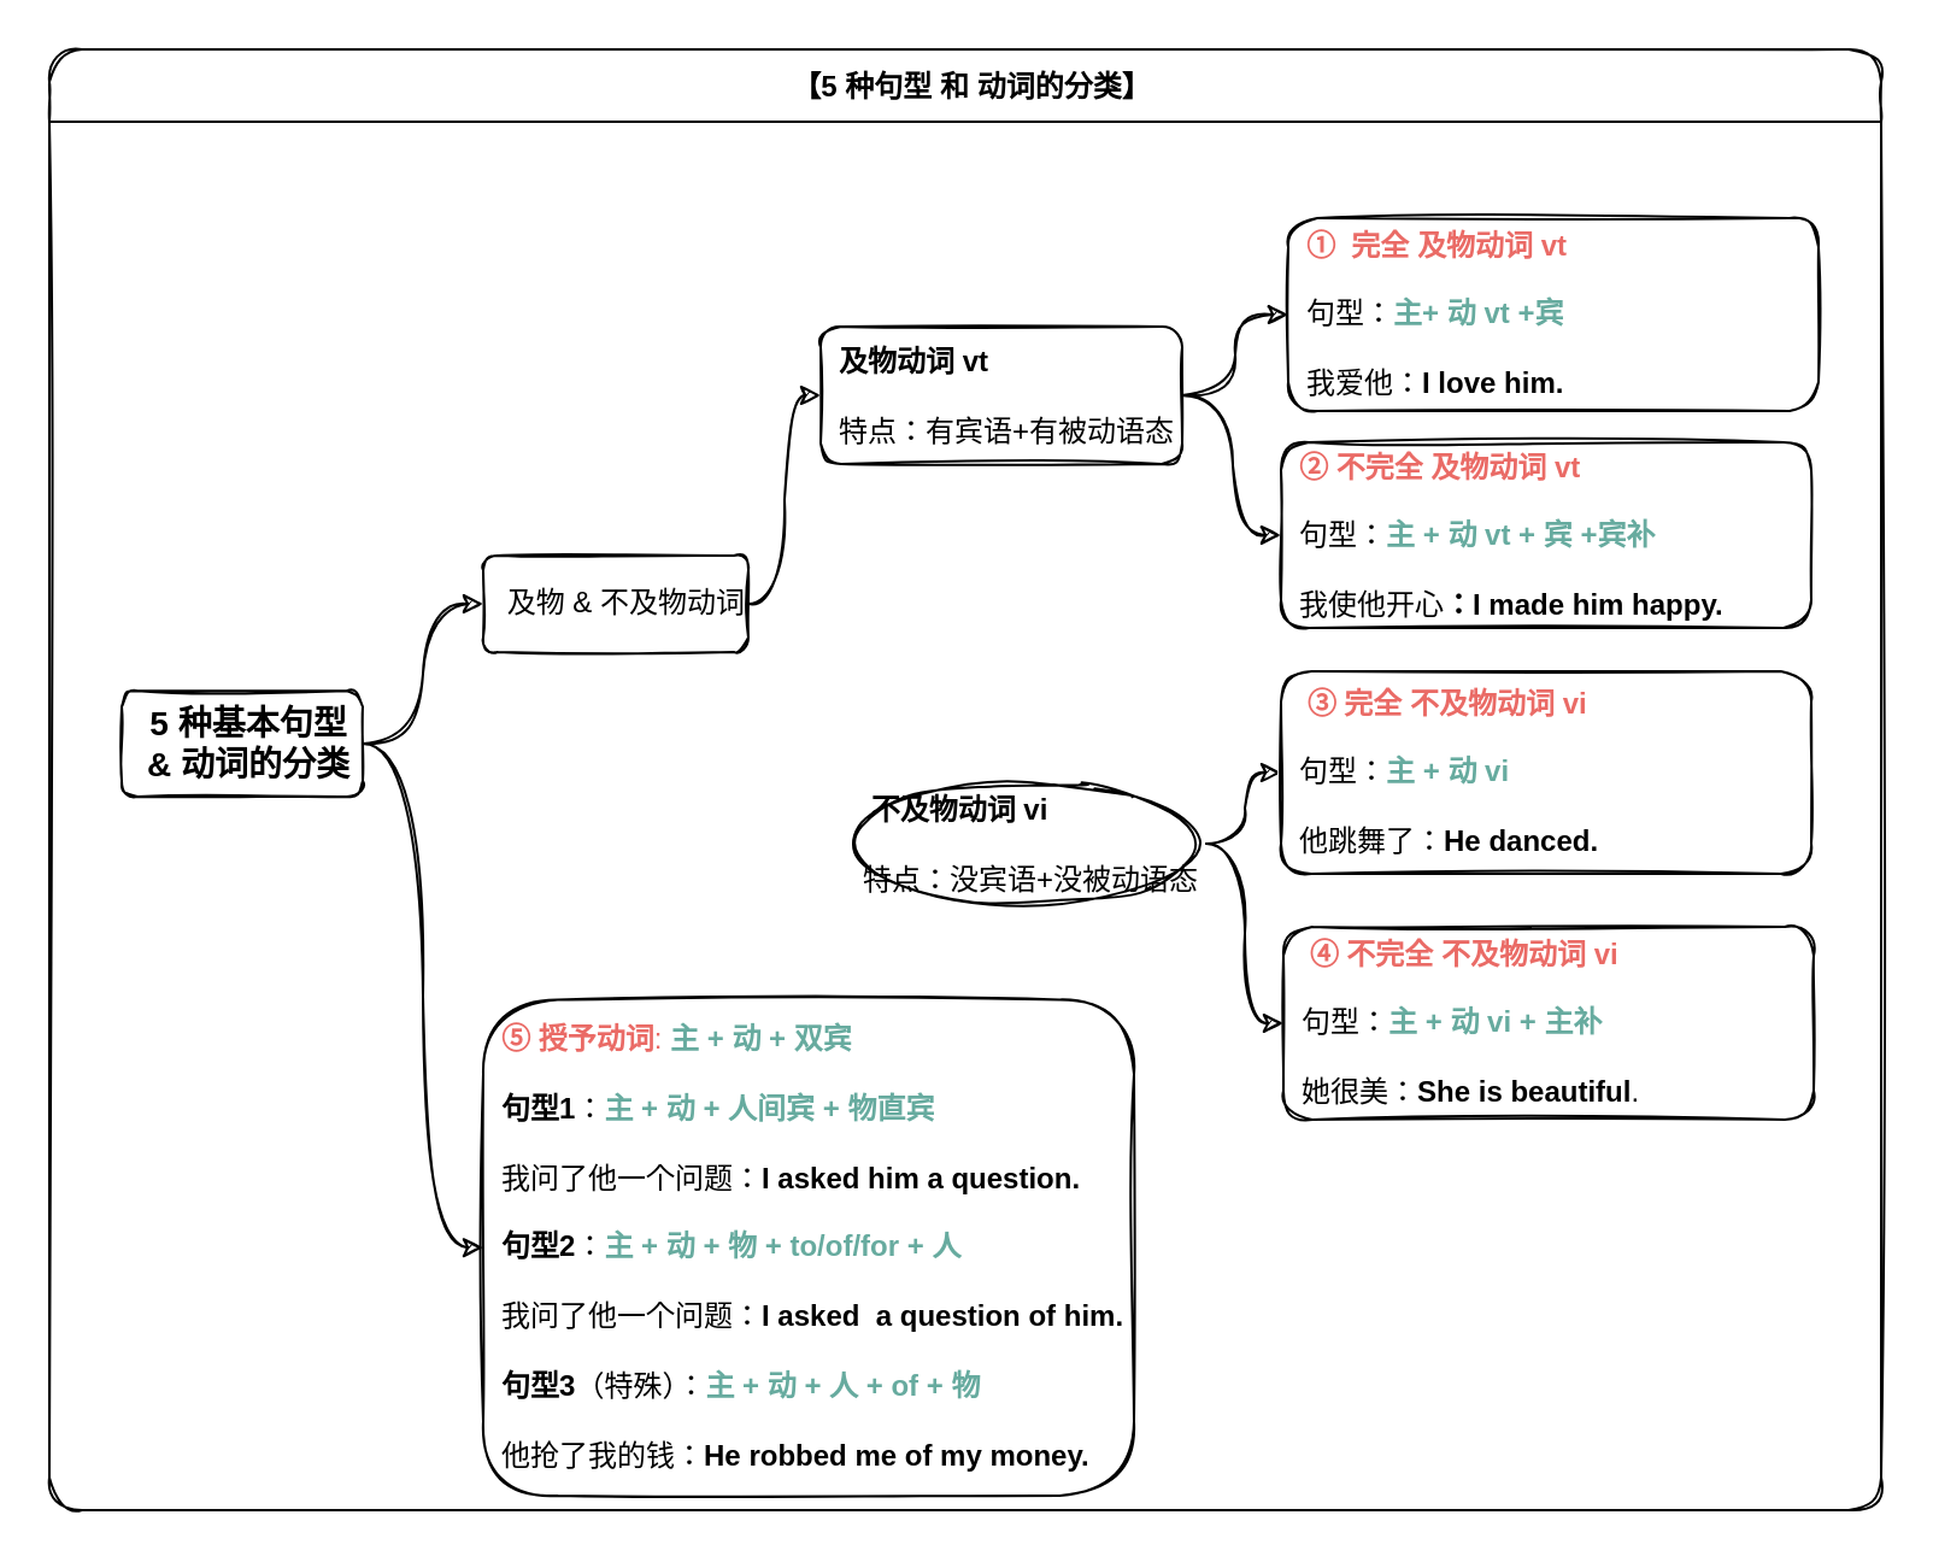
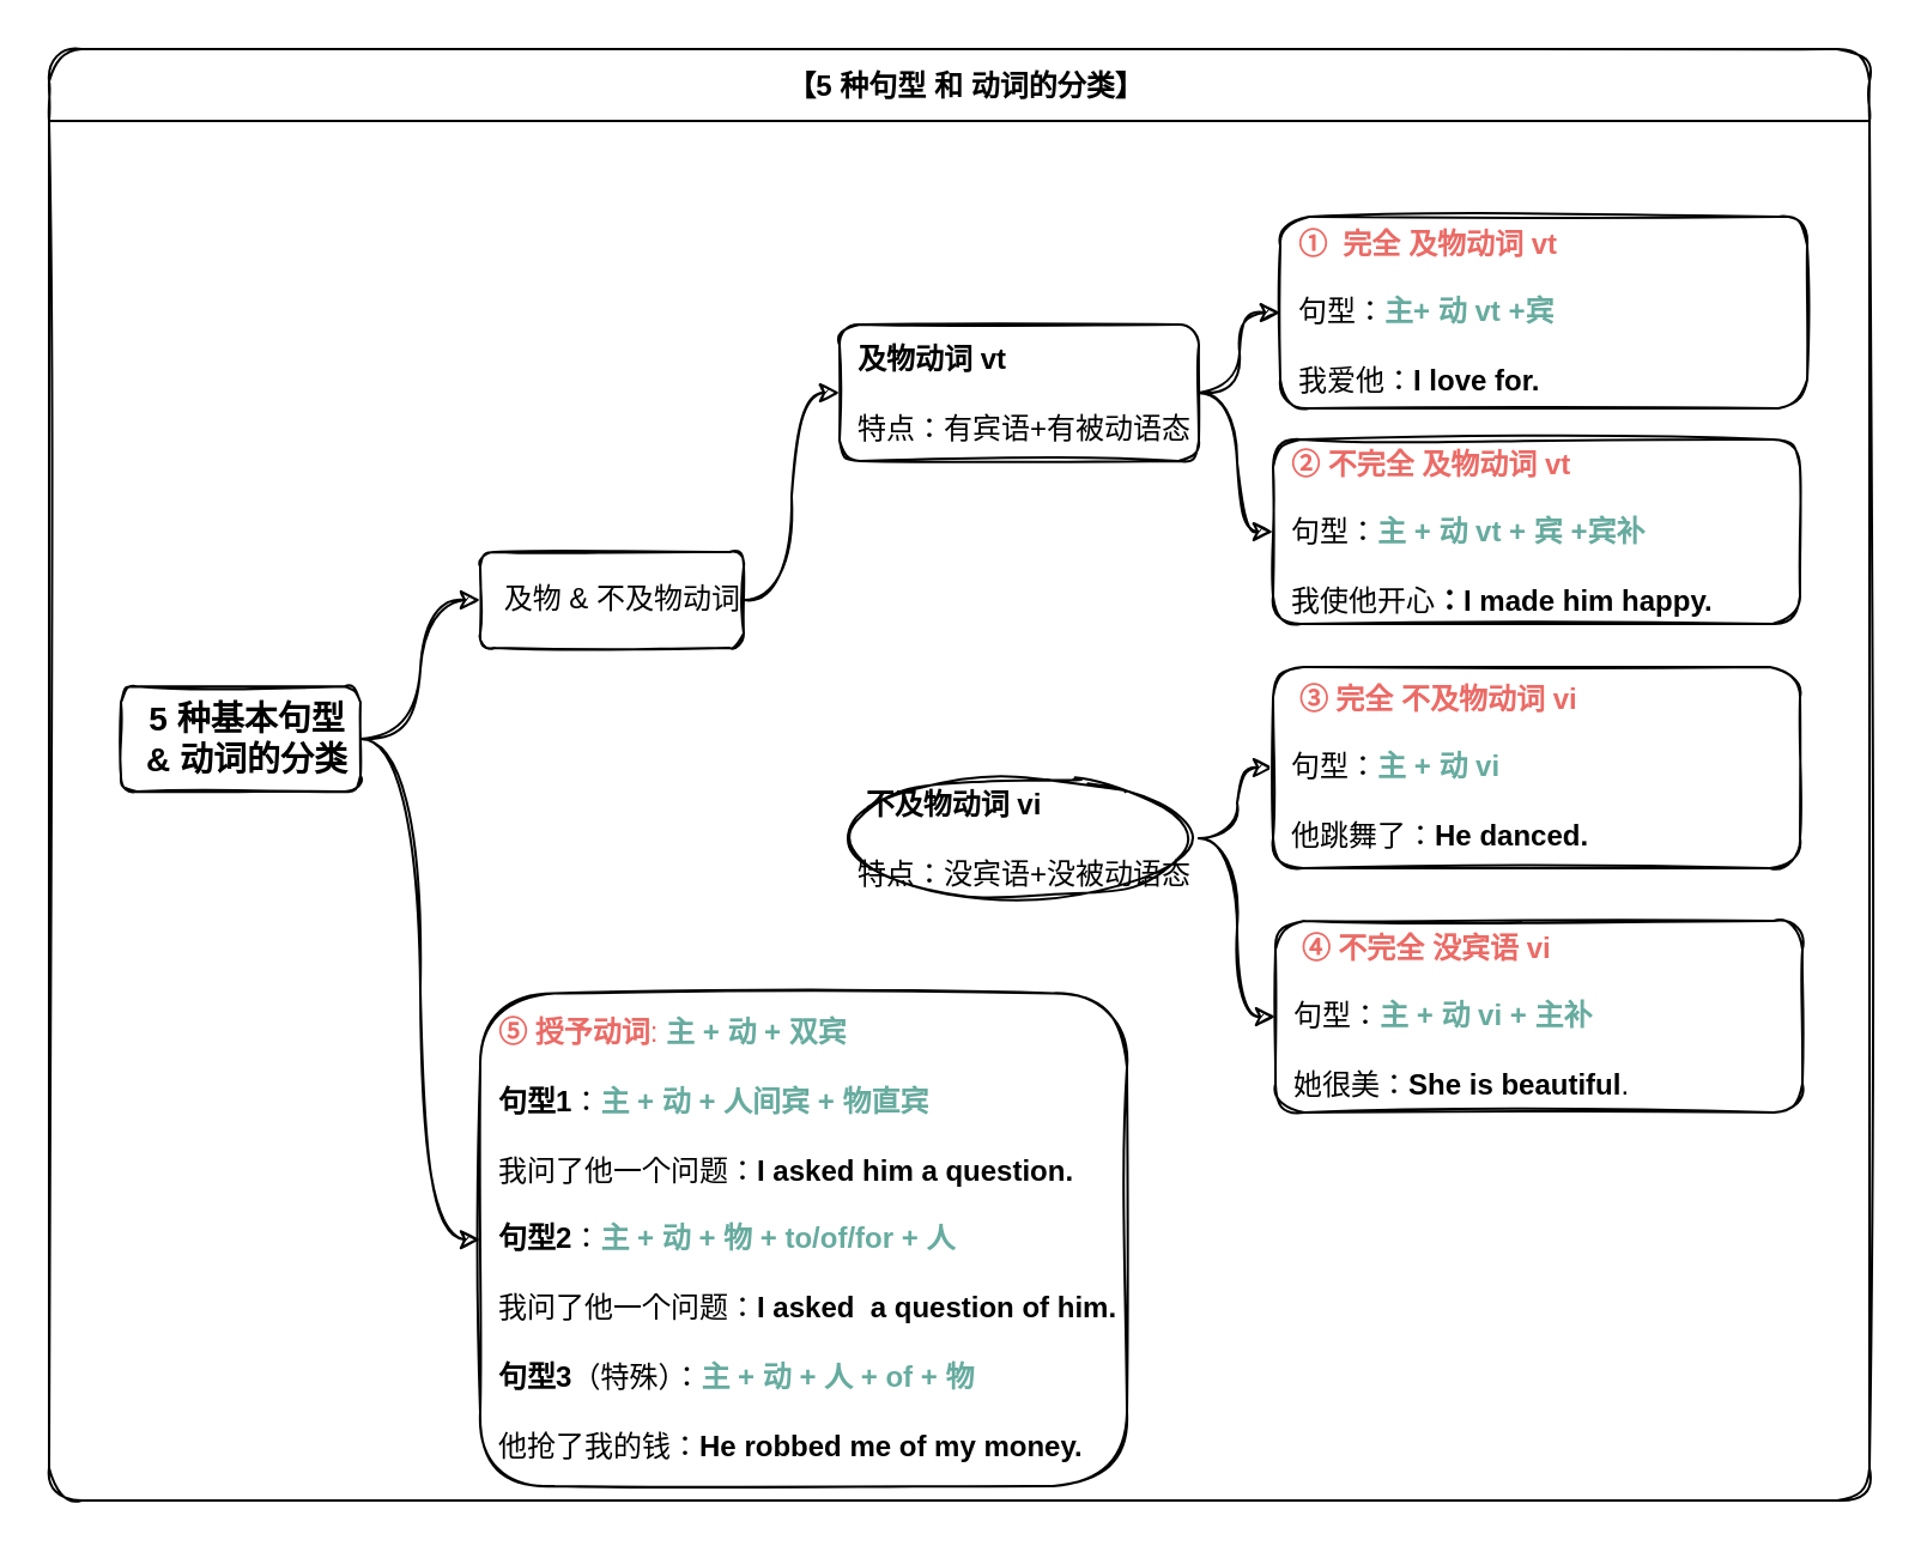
- <mxCell id="13" value="&lt;font color=&quot;#ea6b66&quot;&gt;&lt;b&gt;①&amp;nbsp; 完全 及物动词 vt&lt;/b&gt;&lt;/font&gt;&lt;br&gt;&lt;br&gt;句型：&lt;b&gt;&lt;font color=&quot;#67ab9f&quot;&gt;主+ 动 vt +宾&lt;/font&gt;&lt;br&gt;&lt;/b&gt;&lt;br&gt;我爱他：&lt;b&gt;I love him.&lt;/b&gt;" style="whiteSpace=wrap;html=1;align=left;rounded=1;sketch=1;spacingLeft=6;" vertex="1" parent="4"><mxGeometry x="334" width="220" height="80" as="geometry" /></mxCell>
+ <mxCell id="13" value="&lt;font color=&quot;#ea6b66&quot;&gt;&lt;b&gt;①&amp;nbsp; 完全 及物动词 vt&lt;/b&gt;&lt;/font&gt;&lt;br&gt;&lt;br&gt;句型：&lt;b&gt;&lt;font color=&quot;#67ab9f&quot;&gt;主+ 动 vt +宾&lt;/font&gt;&lt;br&gt;&lt;/b&gt;&lt;br&gt;我爱他：&lt;b&gt;I love for.&lt;/b&gt;" style="whiteSpace=wrap;html=1;align=left;rounded=1;sketch=1;spacingLeft=6;" vertex="1" parent="4"><mxGeometry x="334" width="220" height="80" as="geometry" /></mxCell>
- <mxCell id="10" value="&lt;b&gt;及物动词 vt&lt;/b&gt;&lt;br&gt;&lt;br&gt;&lt;div style=&quot;&quot;&gt;&lt;span style=&quot;background-color: initial;&quot;&gt;特点：有宾语+有被动语态&lt;/span&gt;&lt;/div&gt;" style="whiteSpace=wrap;html=1;align=left;rounded=1;sketch=1;spacingLeft=6;labelBorderColor=none;" vertex="1" parent="4"><mxGeometry x="140" y="45" width="150" height="57" as="geometry" /></mxCell>
+ <mxCell id="10" value="&lt;b&gt;及物动词 vt&lt;/b&gt;&lt;br&gt;&lt;br&gt;&lt;div style=&quot;&quot;&gt;&lt;span style=&quot;background-color: initial;&quot;&gt;特点：有宾语+有被动语态&lt;/span&gt;&lt;/div&gt;" style="whiteSpace=wrap;html=1;align=left;rounded=1;sketch=1;spacingLeft=6;labelBorderColor=none;" vertex="1" parent="4"><mxGeometry x="150" y="45" width="150" height="57" as="geometry" /></mxCell>
- <mxCell id="19" value="&amp;nbsp;&lt;b&gt;&lt;font color=&quot;#ea6b66&quot;&gt;④ 不完全 不及物动词 vi&lt;/font&gt;&lt;/b&gt;&lt;br&gt;&lt;br&gt;句型：&lt;b&gt;&lt;font color=&quot;#67ab9f&quot;&gt;主 + 动 vi + 主补&lt;/font&gt;&lt;/b&gt;&lt;br&gt;&lt;br&gt;她很美：&lt;b&gt;She is beautiful&lt;/b&gt;." style="whiteSpace=wrap;html=1;align=left;rounded=1;sketch=1;spacingLeft=6;labelBorderColor=none;" vertex="1" parent="4"><mxGeometry x="332" y="294" width="220" height="80" as="geometry" /></mxCell>
+ <mxCell id="19" value="&amp;nbsp;&lt;b&gt;&lt;font color=&quot;#ea6b66&quot;&gt;④ 不完全 没宾语 vi&lt;/font&gt;&lt;/b&gt;&lt;br&gt;&lt;br&gt;句型：&lt;b&gt;&lt;font color=&quot;#67ab9f&quot;&gt;主 + 动 vi + 主补&lt;/font&gt;&lt;/b&gt;&lt;br&gt;&lt;br&gt;她很美：&lt;b&gt;She is beautiful&lt;/b&gt;." style="whiteSpace=wrap;html=1;align=left;rounded=1;sketch=1;spacingLeft=6;labelBorderColor=none;" vertex="1" parent="4"><mxGeometry x="332" y="294" width="220" height="80" as="geometry" /></mxCell>
